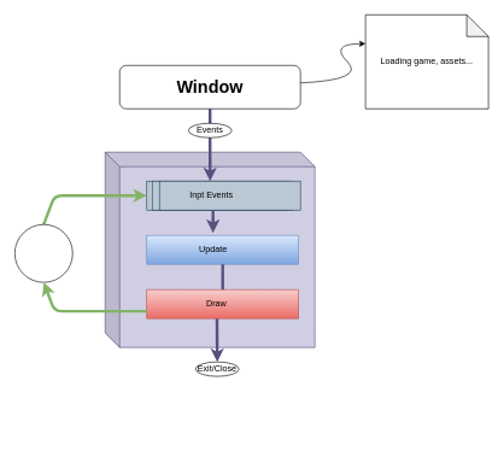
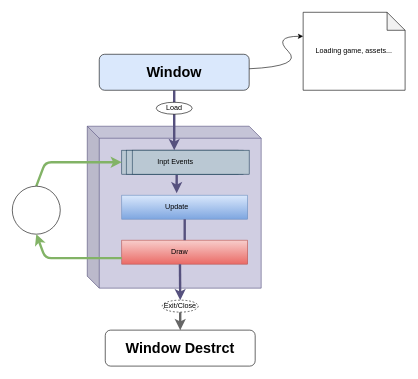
- <mxCell id="4" value="&lt;h1&gt;&lt;b&gt;Window&lt;/b&gt;&lt;/h1&gt;" style="rounded=1;whiteSpace=wrap;html=1;" vertex="1" parent="1"><mxGeometry x="165" y="90" width="250" height="60" as="geometry" /></mxCell>
+ <mxCell id="4" value="&lt;h1&gt;&lt;b&gt;Window&lt;/b&gt;&lt;/h1&gt;" style="rounded=1;whiteSpace=wrap;html=1;fillColor=#dae8fc;" vertex="1" parent="1"><mxGeometry x="165" y="90" width="250" height="60" as="geometry" /></mxCell>
- <mxCell id="7" value="Events" style="ellipse;whiteSpace=wrap;html=1;" vertex="1" parent="1"><mxGeometry x="260" y="170" width="60" height="20" as="geometry" /></mxCell>
+ <mxCell id="7" value="Load" style="ellipse;whiteSpace=wrap;html=1;" vertex="1" parent="1"><mxGeometry x="260" y="170" width="60" height="20" as="geometry" /></mxCell>
- <mxCell id="17" value="Exit/Close" style="ellipse;whiteSpace=wrap;html=1;" vertex="1" parent="1"><mxGeometry x="270" y="500" width="60" height="20" as="geometry" /></mxCell>
+ <mxCell id="17" value="Exit/Close" style="ellipse;whiteSpace=wrap;html=1;dashed=1;" vertex="1" parent="1"><mxGeometry x="270" y="500" width="60" height="20" as="geometry" /></mxCell>
+ <mxCell id="16" value="" style="edgeStyle=none;html=1;strokeColor=#666666;strokeWidth=4;fontColor=#FFFFFF;fillColor=#f5f5f5;gradientColor=#b3b3b3;" edge="1" parent="1" source="17" target="21"><mxGeometry relative="1" as="geometry" /></mxCell>
+ <mxCell id="21" value="&lt;h1&gt;&lt;b&gt;Window Destrct&lt;/b&gt;&lt;/h1&gt;" style="rounded=1;whiteSpace=wrap;html=1;" vertex="1" parent="1"><mxGeometry x="175" y="550" width="250" height="60" as="geometry" /></mxCell>
